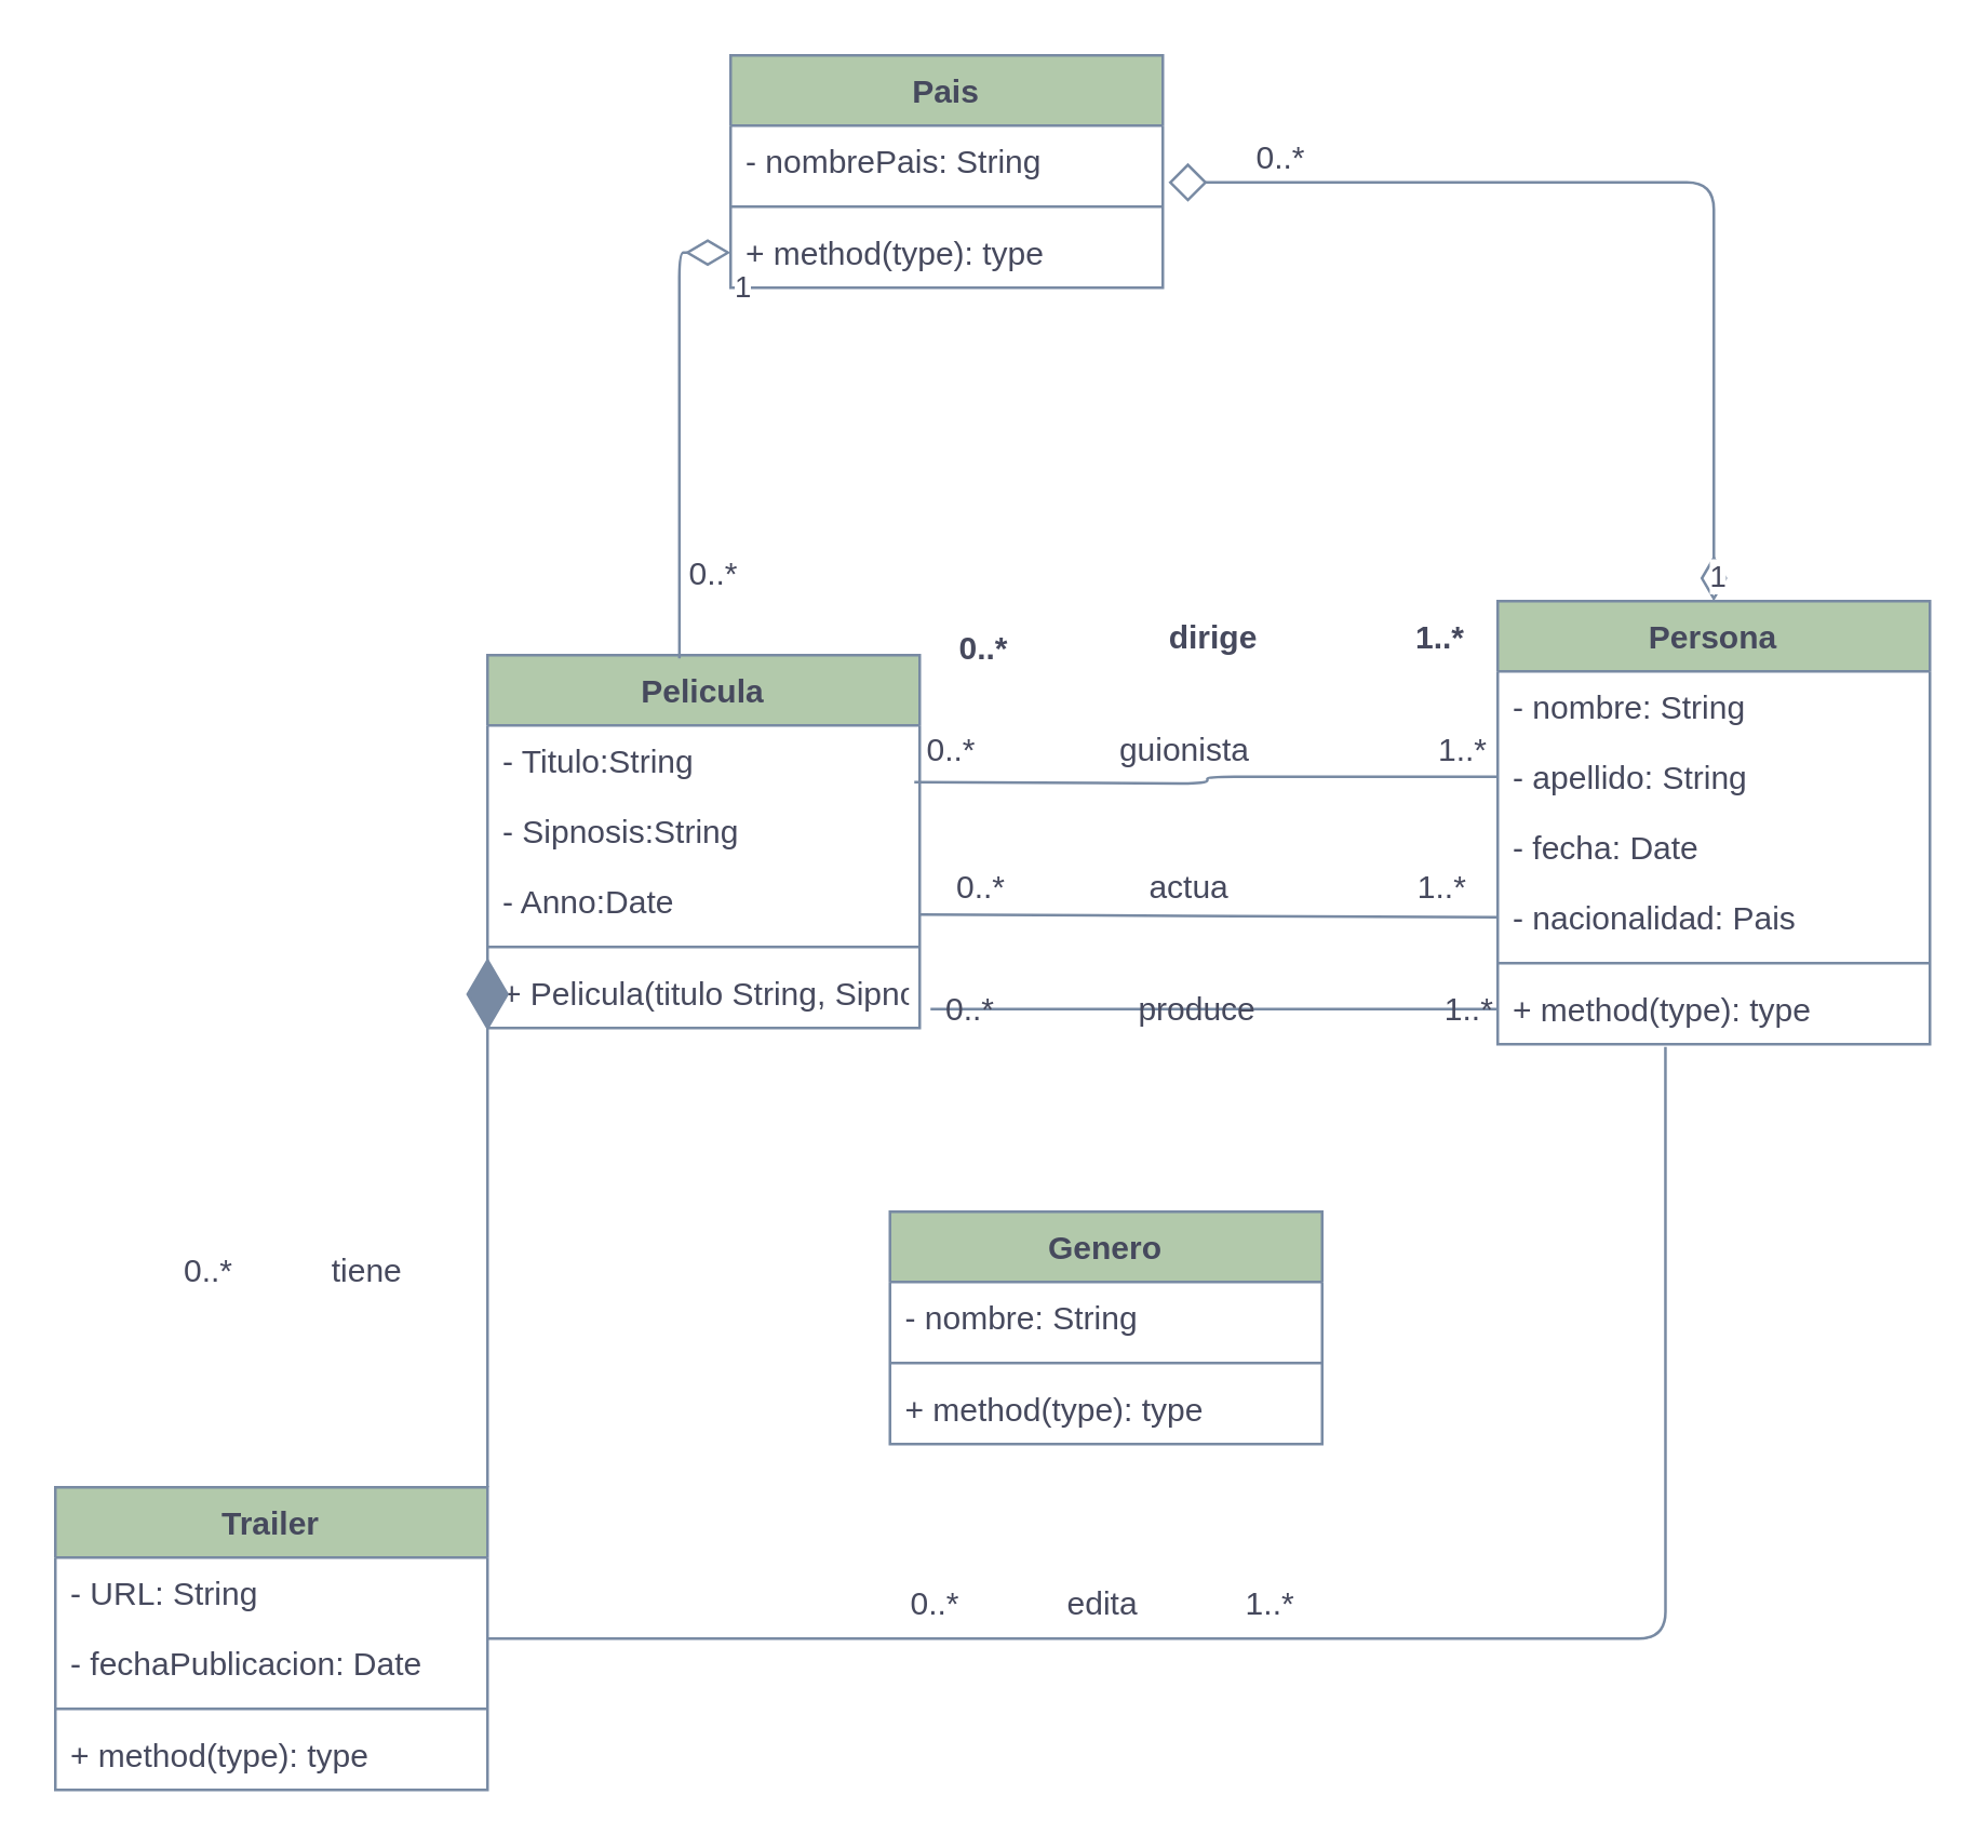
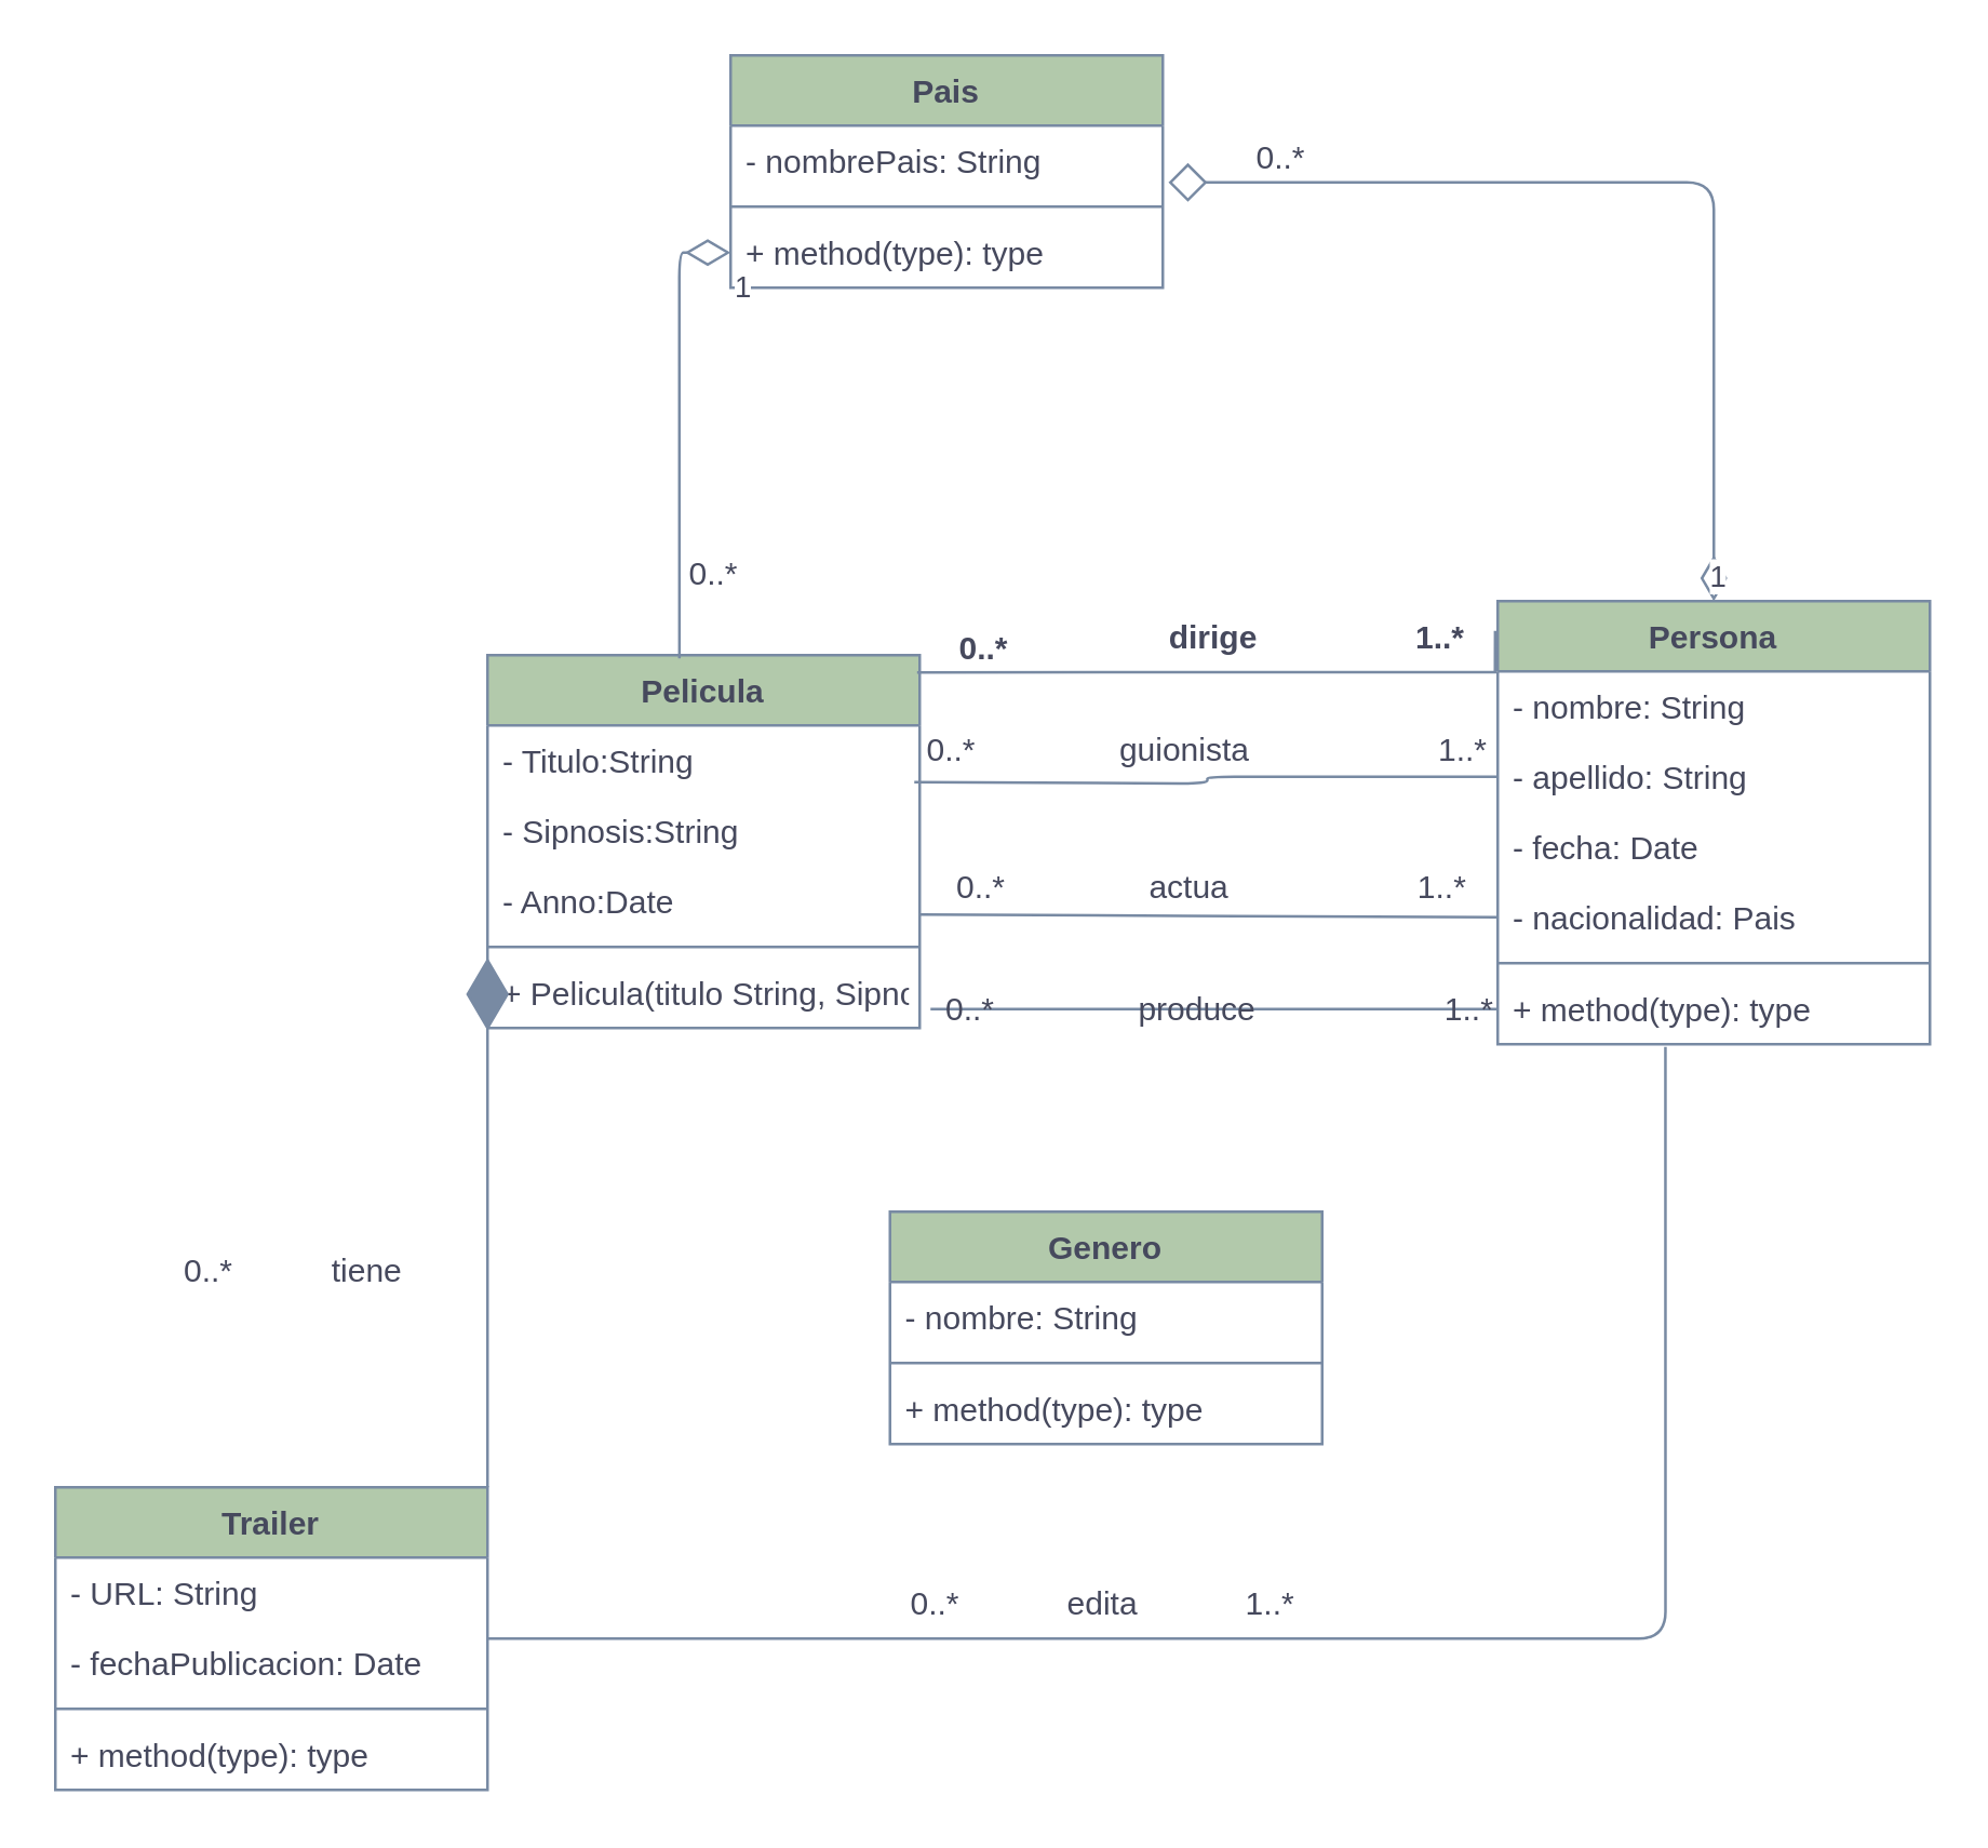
+ <mxCell id="29" value="" style="endArrow=none;html=1;edgeStyle=orthogonalEdgeStyle;rounded=0;exitX=0.994;exitY=0.046;exitDx=0;exitDy=0;exitPerimeter=0;entryX=-0.006;entryY=0.067;entryDx=0;entryDy=0;entryPerimeter=0;strokeColor=#788AA3;fontColor=#46495D;" edge="1" parent="1" source="2" target="8"><mxGeometry relative="1" as="geometry"><mxPoint x="390" y="488" as="sourcePoint" /><mxPoint x="550" y="488" as="targetPoint" /><Array as="points"><mxPoint x="553" y="248" /></Array></mxGeometry></mxCell>
